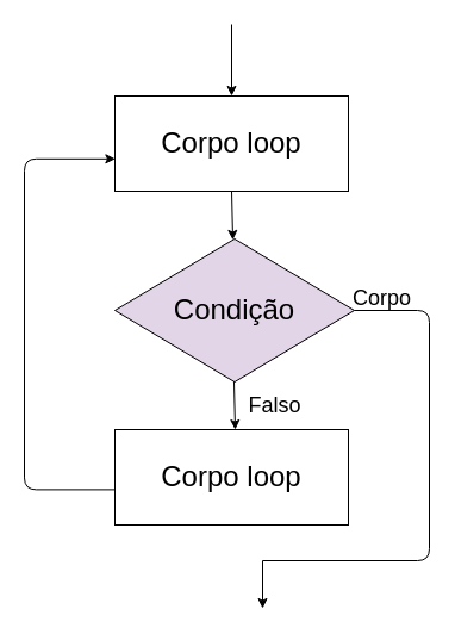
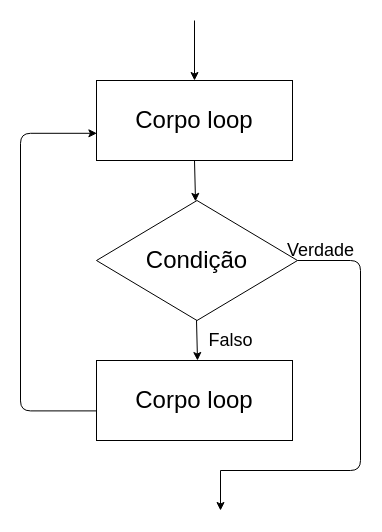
- <mxCell id="11" value="&lt;font style=&quot;font-size: 18px&quot;&gt;Corpo&lt;/font&gt;" style="text;html=1;resizable=0;autosize=1;align=center;verticalAlign=middle;points=[];fillColor=none;strokeColor=none;rounded=0;" vertex="1" parent="1"><mxGeometry x="280" y="240" width="80" height="20" as="geometry" /></mxCell>
+ <mxCell id="11" value="&lt;font style=&quot;font-size: 18px&quot;&gt;Verdade&lt;/font&gt;" style="text;html=1;resizable=0;autosize=1;align=center;verticalAlign=middle;points=[];fillColor=none;strokeColor=none;rounded=0;" vertex="1" parent="1"><mxGeometry x="280" y="240" width="80" height="20" as="geometry" /></mxCell>
- <mxCell id="7" value="&lt;font style=&quot;font-size: 24px&quot;&gt;Condição&lt;/font&gt;" style="rhombus;whiteSpace=wrap;html=1;fillColor=#e1d5e7;" vertex="1" parent="1"><mxGeometry x="96" y="200" width="201" height="120" as="geometry" /></mxCell>
+ <mxCell id="7" value="&lt;font style=&quot;font-size: 24px&quot;&gt;Condição&lt;/font&gt;" style="rhombus;whiteSpace=wrap;html=1;" vertex="1" parent="1"><mxGeometry x="96" y="200" width="201" height="120" as="geometry" /></mxCell>
